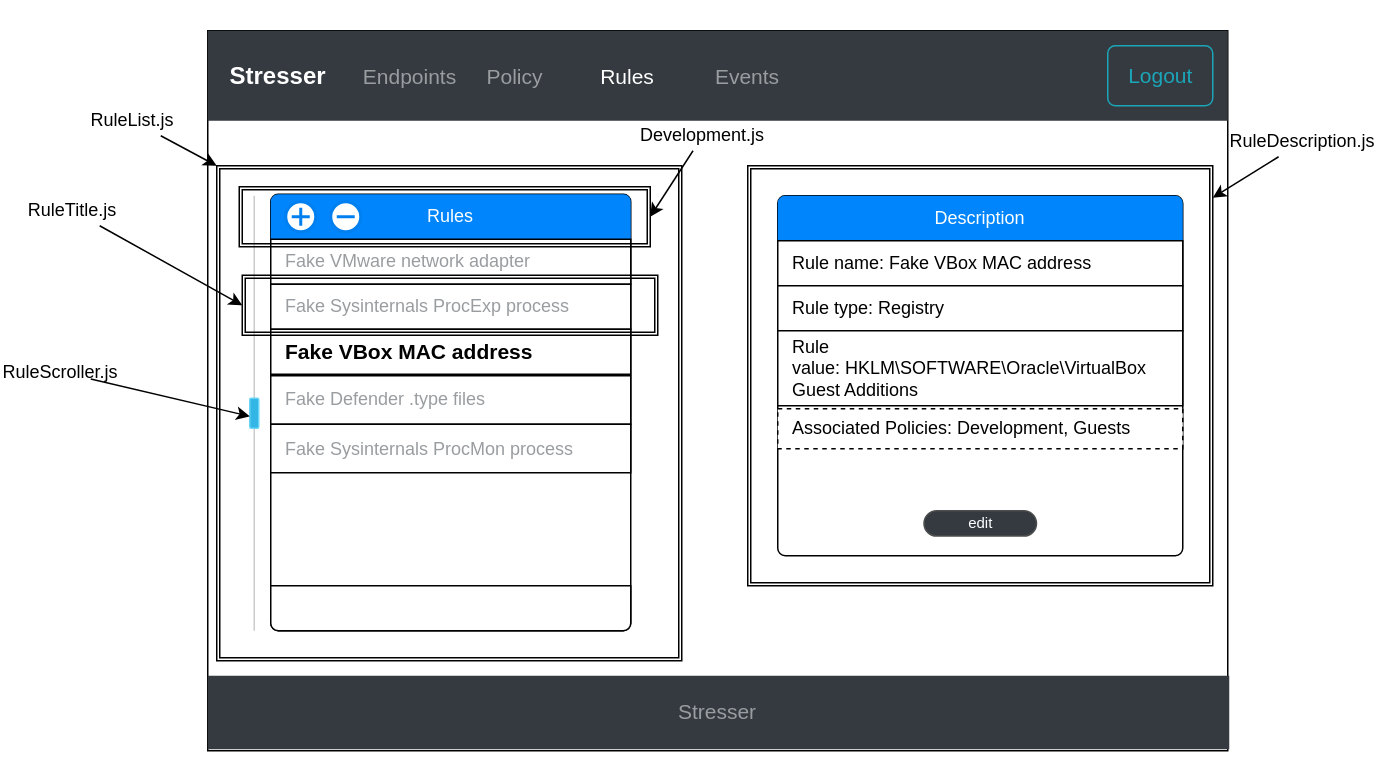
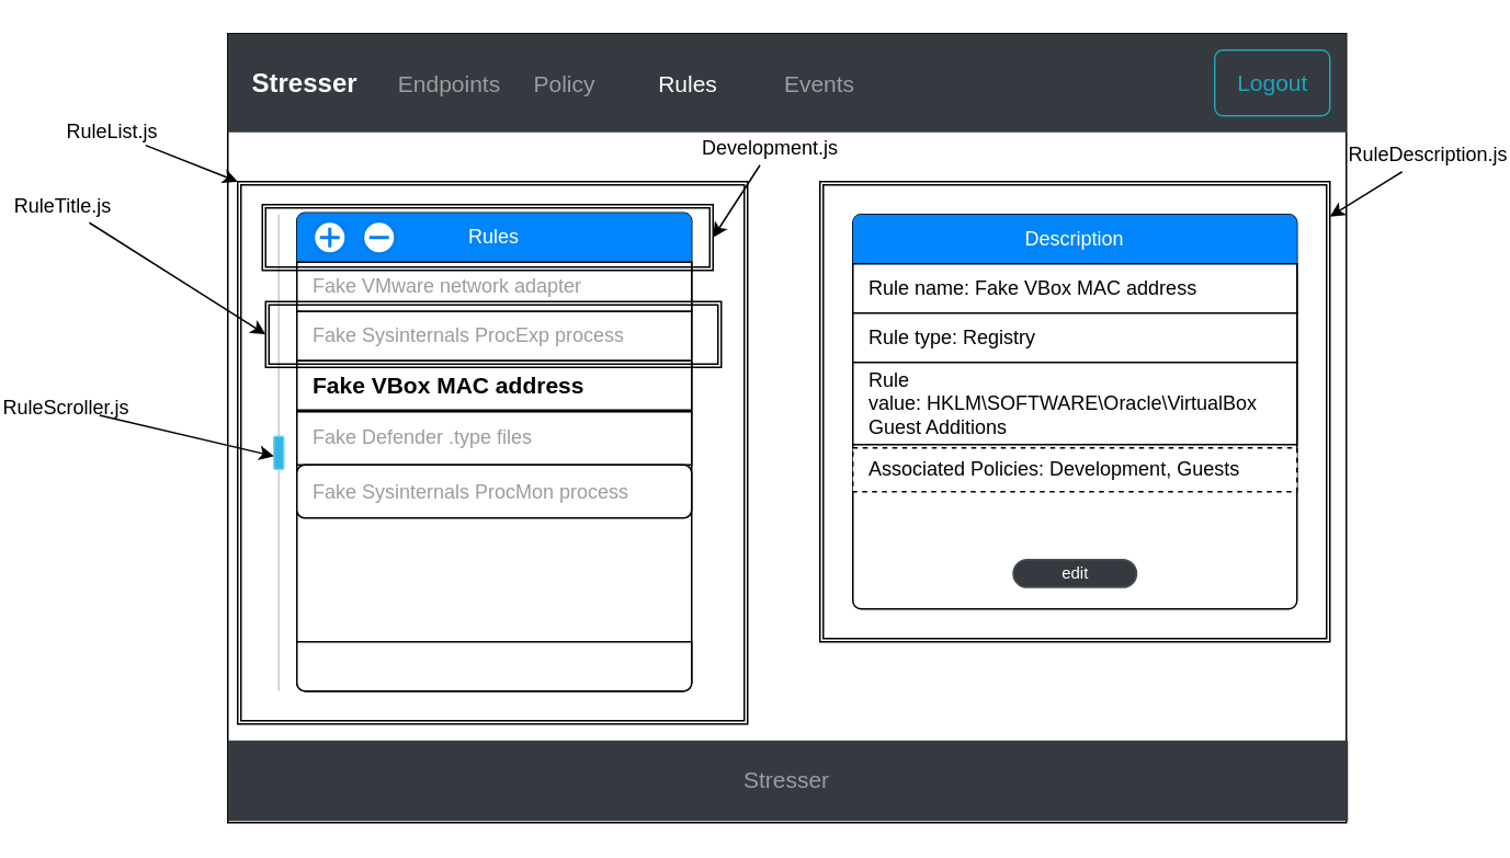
- <mxCell id="29" value="RuleList.js" style="text;html=1;strokeColor=none;fillColor=none;align=center;verticalAlign=middle;whiteSpace=wrap;rounded=0;" vertex="1" parent="1"><mxGeometry x="68" y="70" width="40" height="20" as="geometry" /></mxCell>
+ <mxCell id="29" value="RuleList.js" style="text;html=1;strokeColor=none;fillColor=none;align=center;verticalAlign=middle;whiteSpace=wrap;rounded=0;" vertex="1" parent="1"><mxGeometry x="48" y="70" width="40" height="20" as="geometry" /></mxCell>
- <mxCell id="32" value="RuleTitle.js" style="text;html=1;strokeColor=none;fillColor=none;align=center;verticalAlign=middle;whiteSpace=wrap;rounded=0;" vertex="1" parent="1"><mxGeometry x="28" y="130" width="40" height="20" as="geometry" /></mxCell>
+ <mxCell id="32" value="RuleTitle.js" style="text;html=1;strokeColor=none;fillColor=none;align=center;verticalAlign=middle;whiteSpace=wrap;rounded=0;" vertex="1" parent="1"><mxGeometry x="18" y="115" width="40" height="20" as="geometry" /></mxCell>
- <mxCell id="16" value="Fake Sysinternals ProcMon process" style="strokeColor=inherit;fillColor=inherit;gradientColor=inherit;html=1;shadow=0;dashed=0;perimeter=none;whiteSpace=wrap;resizeWidth=1;align=left;spacing=10;fontColor=#9A9DA0;" parent="9" vertex="1"><mxGeometry y="153.337" width="240" height="32.333" as="geometry" /></mxCell>
+ <mxCell id="16" value="Fake Sysinternals ProcMon process" style="strokeColor=inherit;fillColor=inherit;gradientColor=inherit;html=1;shadow=0;dashed=0;whiteSpace=wrap;resizeWidth=1;align=left;spacing=10;fontColor=#9A9DA0;rounded=1;" parent="9" vertex="1"><mxGeometry y="153.337" width="240" height="32.333" as="geometry" /></mxCell>
